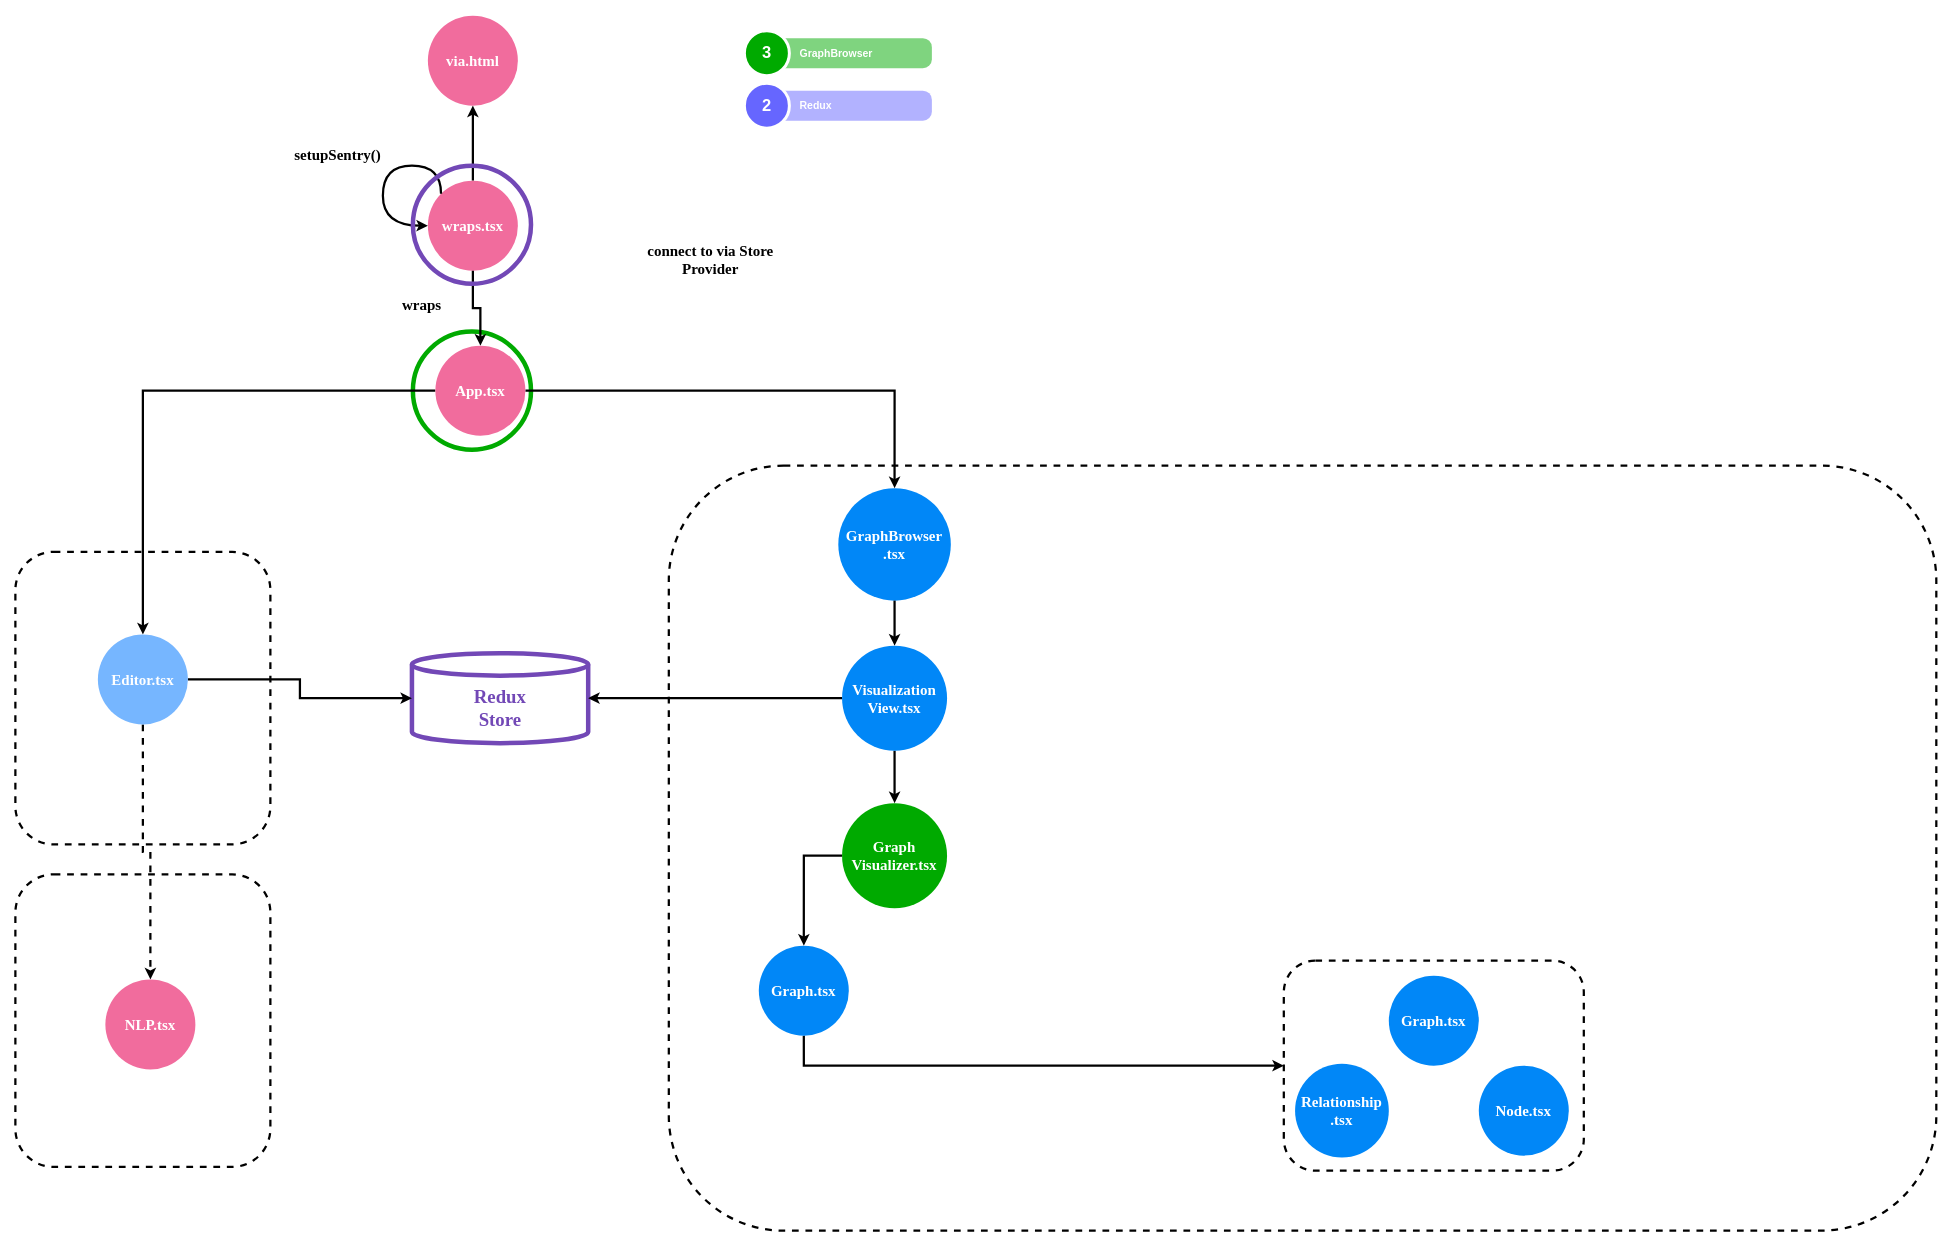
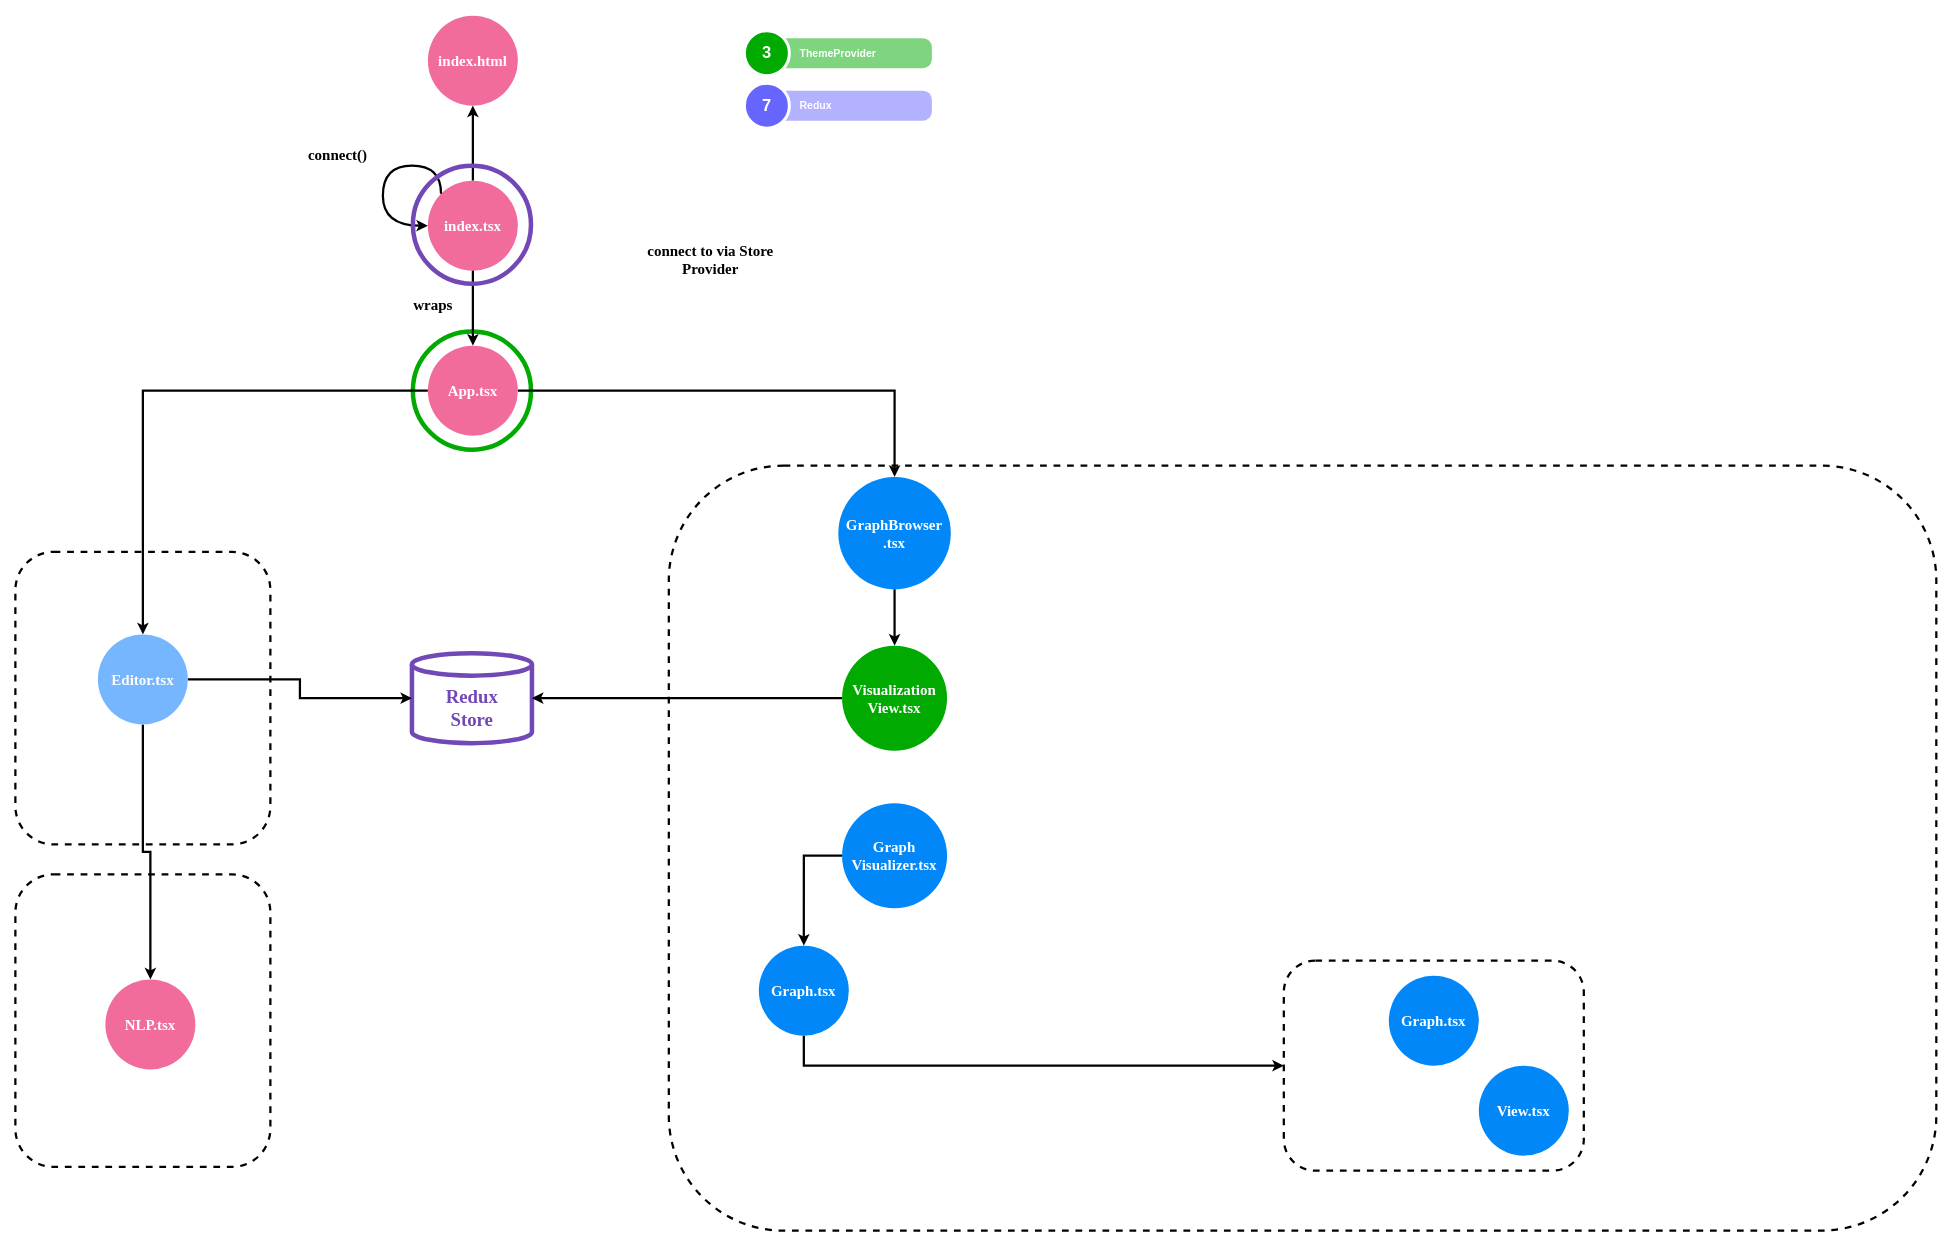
- <mxCell id="33" value="GraphBrowser" style="shape=rect;rounded=1;whiteSpace=wrap;html=1;shadow=0;strokeColor=none;fillColor=#00AA00;arcSize=30;fontSize=14;spacingLeft=42;fontStyle=1;fontColor=#FFFFFF;align=left;opacity=50;" vertex="1" parent="1"><mxGeometry x="1022" y="50" width="220" height="40" as="geometry" /></mxCell>
+ <mxCell id="33" value="ThemeProvider" style="shape=rect;rounded=1;whiteSpace=wrap;html=1;shadow=0;strokeColor=none;fillColor=#00AA00;arcSize=30;fontSize=14;spacingLeft=42;fontStyle=1;fontColor=#FFFFFF;align=left;opacity=50;" vertex="1" parent="1"><mxGeometry x="1022" y="50" width="220" height="40" as="geometry" /></mxCell>
- <mxCell id="6" value="&lt;font color=&quot;#ffffff&quot; style=&quot;font-size: 20px;&quot; face=&quot;Ubuntu&quot;&gt;&lt;b&gt;via.html&lt;/b&gt;&lt;/font&gt;" style="ellipse;whiteSpace=wrap;html=1;aspect=fixed;strokeColor=none;fillColor=#F16C9D;strokeWidth=3;" parent="1" vertex="1"><mxGeometry x="570" y="20" width="120" height="120" as="geometry" /></mxCell>
+ <mxCell id="6" value="&lt;font color=&quot;#ffffff&quot; style=&quot;font-size: 20px;&quot; face=&quot;Ubuntu&quot;&gt;&lt;b&gt;index.html&lt;/b&gt;&lt;/font&gt;" style="ellipse;whiteSpace=wrap;html=1;aspect=fixed;strokeColor=none;fillColor=#F16C9D;strokeWidth=3;" parent="1" vertex="1"><mxGeometry x="570" y="20" width="120" height="120" as="geometry" /></mxCell>
- <mxCell id="36" value="2" style="shape=ellipse;perimeter=ellipsePerimeter;fontSize=22;fontStyle=1;shadow=0;strokeColor=#ffffff;fillColor=#6666FF;strokeWidth=4;fontColor=#ffffff;align=center;whiteSpace=wrap;html=1;" vertex="1" parent="1"><mxGeometry x="992" y="110" width="60" height="60" as="geometry" /></mxCell>
+ <mxCell id="36" value="7" style="shape=ellipse;perimeter=ellipsePerimeter;fontSize=22;fontStyle=1;shadow=0;strokeColor=#ffffff;fillColor=#6666FF;strokeWidth=4;fontColor=#ffffff;align=center;whiteSpace=wrap;html=1;" vertex="1" parent="1"><mxGeometry x="992" y="110" width="60" height="60" as="geometry" /></mxCell>
- <mxCell id="8" value="&lt;font style=&quot;font-size: 20px;&quot; face=&quot;Ubuntu&quot;&gt;&lt;b&gt;setupSentry()&lt;/b&gt;&lt;/font&gt;" style="text;html=1;strokeColor=none;fillColor=none;align=center;verticalAlign=middle;whiteSpace=wrap;rounded=0;" parent="1" vertex="1"><mxGeometry x="370" y="190" width="160" height="30" as="geometry" /></mxCell>
+ <mxCell id="8" value="&lt;font style=&quot;font-size: 20px;&quot; face=&quot;Ubuntu&quot;&gt;&lt;b&gt;connect()&lt;/b&gt;&lt;/font&gt;" style="text;html=1;strokeColor=none;fillColor=none;align=center;verticalAlign=middle;whiteSpace=wrap;rounded=0;" parent="1" vertex="1"><mxGeometry x="370" y="190" width="160" height="30" as="geometry" /></mxCell>
- <mxCell id="7" value="&lt;font color=&quot;#ffffff&quot; style=&quot;font-size: 20px;&quot; face=&quot;Ubuntu&quot;&gt;&lt;b&gt;wraps.tsx&lt;/b&gt;&lt;/font&gt;" style="ellipse;whiteSpace=wrap;html=1;aspect=fixed;strokeColor=none;fillColor=#f16c9d;" parent="1" vertex="1"><mxGeometry x="570" y="240" width="120" height="120" as="geometry" /></mxCell>
+ <mxCell id="7" value="&lt;font color=&quot;#ffffff&quot; style=&quot;font-size: 20px;&quot; face=&quot;Ubuntu&quot;&gt;&lt;b&gt;index.tsx&lt;/b&gt;&lt;/font&gt;" style="ellipse;whiteSpace=wrap;html=1;aspect=fixed;strokeColor=none;fillColor=#f16c9d;" parent="1" vertex="1"><mxGeometry x="570" y="240" width="120" height="120" as="geometry" /></mxCell>
- <mxCell id="13" value="&lt;font face=&quot;Ubuntu&quot;&gt;&lt;span style=&quot;font-size: 20px;&quot;&gt;&lt;b&gt;wraps&lt;/b&gt;&lt;/span&gt;&lt;/font&gt;" style="text;html=1;strokeColor=none;fillColor=none;align=center;verticalAlign=middle;whiteSpace=wrap;rounded=0;" parent="1" vertex="1"><mxGeometry x="472" y="390" width="180" height="30" as="geometry" /></mxCell>
+ <mxCell id="13" value="&lt;font face=&quot;Ubuntu&quot;&gt;&lt;span style=&quot;font-size: 20px;&quot;&gt;&lt;b&gt;wraps&lt;/b&gt;&lt;/span&gt;&lt;/font&gt;" style="text;html=1;strokeColor=none;fillColor=none;align=center;verticalAlign=middle;whiteSpace=wrap;rounded=0;" parent="1" vertex="1"><mxGeometry x="487" y="390" width="180" height="30" as="geometry" /></mxCell>
- <mxCell id="12" value="&lt;font color=&quot;#ffffff&quot; style=&quot;font-size: 20px;&quot; face=&quot;Ubuntu&quot;&gt;&lt;b&gt;App.tsx&lt;/b&gt;&lt;/font&gt;" style="ellipse;whiteSpace=wrap;html=1;aspect=fixed;strokeColor=none;fillColor=#f16c9d;" parent="1" vertex="1"><mxGeometry x="580" y="460" width="120" height="120" as="geometry" /></mxCell>
+ <mxCell id="12" value="&lt;font color=&quot;#ffffff&quot; style=&quot;font-size: 20px;&quot; face=&quot;Ubuntu&quot;&gt;&lt;b&gt;App.tsx&lt;/b&gt;&lt;/font&gt;" style="ellipse;whiteSpace=wrap;html=1;aspect=fixed;strokeColor=none;fillColor=#f16c9d;" parent="1" vertex="1"><mxGeometry x="570" y="460" width="120" height="120" as="geometry" /></mxCell>
- <mxCell id="19" value="&lt;font color=&quot;#ffffff&quot; style=&quot;font-size: 20px;&quot; face=&quot;Ubuntu&quot;&gt;&lt;b&gt;GraphBrowser&lt;br&gt;&lt;/b&gt;&lt;b style=&quot;&quot;&gt;.tsx&lt;/b&gt;&lt;/font&gt;" style="ellipse;whiteSpace=wrap;html=1;aspect=fixed;strokeColor=none;fillColor=#0187F7;" parent="1" vertex="1"><mxGeometry x="1117.25" y="650" width="150" height="150" as="geometry" /></mxCell>
+ <mxCell id="19" value="&lt;font color=&quot;#ffffff&quot; style=&quot;font-size: 20px;&quot; face=&quot;Ubuntu&quot;&gt;&lt;b&gt;GraphBrowser&lt;br&gt;&lt;/b&gt;&lt;b style=&quot;&quot;&gt;.tsx&lt;/b&gt;&lt;/font&gt;" style="ellipse;whiteSpace=wrap;html=1;aspect=fixed;strokeColor=none;fillColor=#0187F7;" parent="1" vertex="1"><mxGeometry x="1117.25" y="635" width="150" height="150" as="geometry" /></mxCell>
- <mxCell id="14" value="&lt;font size=&quot;1&quot; color=&quot;#7248b6&quot; style=&quot;&quot; face=&quot;Ubuntu&quot;&gt;&lt;b style=&quot;font-size: 25px;&quot;&gt;Redux&lt;br&gt;Store&lt;/b&gt;&lt;/font&gt;" style="shape=cylinder3;whiteSpace=wrap;html=1;boundedLbl=1;backgroundOutline=1;size=15;fillColor=none;strokeColor=#7248B6;strokeWidth=6;" parent="1" vertex="1"><mxGeometry x="548.75" y="870" width="235" height="120" as="geometry" /></mxCell>
+ <mxCell id="14" value="&lt;font size=&quot;1&quot; color=&quot;#7248b6&quot; style=&quot;&quot; face=&quot;Ubuntu&quot;&gt;&lt;b style=&quot;font-size: 25px;&quot;&gt;Redux&lt;br&gt;Store&lt;/b&gt;&lt;/font&gt;" style="shape=cylinder3;whiteSpace=wrap;html=1;boundedLbl=1;backgroundOutline=1;size=15;fillColor=none;strokeColor=#7248B6;strokeWidth=6;" parent="1" vertex="1"><mxGeometry x="548.75" y="870" width="160" height="120" as="geometry" /></mxCell>
- <mxCell id="23" value="&lt;font color=&quot;#ffffff&quot; style=&quot;font-size: 20px;&quot; face=&quot;Ubuntu&quot;&gt;&lt;b&gt;Visualization&lt;br&gt;View.tsx&lt;/b&gt;&lt;/font&gt;" style="ellipse;whiteSpace=wrap;html=1;aspect=fixed;strokeColor=none;fillColor=#0187F7;" parent="1" vertex="1"><mxGeometry x="1122.25" y="860" width="140" height="140" as="geometry" /></mxCell>
+ <mxCell id="23" value="&lt;font color=&quot;#ffffff&quot; style=&quot;font-size: 20px;&quot; face=&quot;Ubuntu&quot;&gt;&lt;b&gt;Visualization&lt;br&gt;View.tsx&lt;/b&gt;&lt;/font&gt;" style="ellipse;whiteSpace=wrap;html=1;aspect=fixed;strokeColor=none;fillColor=#00aa00;" parent="1" vertex="1"><mxGeometry x="1122.25" y="860" width="140" height="140" as="geometry" /></mxCell>
- <mxCell id="21" style="edgeStyle=orthogonalEdgeStyle;rounded=0;orthogonalLoop=1;jettySize=auto;html=1;exitX=0.5;exitY=1;exitDx=0;exitDy=0;entryX=0.5;entryY=0;entryDx=0;entryDy=0;strokeWidth=3;" parent="1" source="23" target="25" edge="1"><mxGeometry relative="1" as="geometry" /></mxCell>
- <mxCell id="17" style="edgeStyle=orthogonalEdgeStyle;rounded=0;orthogonalLoop=1;jettySize=auto;html=1;exitX=0.5;exitY=1;exitDx=0;exitDy=0;entryX=0.5;entryY=0;entryDx=0;entryDy=0;strokeWidth=3;dashed=1;" edge="1" parent="1" source="18" target="39"><mxGeometry relative="1" as="geometry" /></mxCell>
+ <mxCell id="17" style="edgeStyle=orthogonalEdgeStyle;rounded=0;orthogonalLoop=1;jettySize=auto;html=1;exitX=0.5;exitY=1;exitDx=0;exitDy=0;entryX=0.5;entryY=0;entryDx=0;entryDy=0;strokeWidth=3;" edge="1" parent="1" source="18" target="39"><mxGeometry relative="1" as="geometry" /></mxCell>
- <mxCell id="25" value="&lt;font color=&quot;#ffffff&quot; style=&quot;font-size: 20px;&quot; face=&quot;Ubuntu&quot;&gt;&lt;b&gt;Graph&lt;br&gt;Visualizer.tsx&lt;/b&gt;&lt;/font&gt;" style="ellipse;whiteSpace=wrap;html=1;aspect=fixed;strokeColor=none;fillColor=#00aa00;" parent="1" vertex="1"><mxGeometry x="1122.25" y="1070" width="140" height="140" as="geometry" /></mxCell>
+ <mxCell id="25" value="&lt;font color=&quot;#ffffff&quot; style=&quot;font-size: 20px;&quot; face=&quot;Ubuntu&quot;&gt;&lt;b&gt;Graph&lt;br&gt;Visualizer.tsx&lt;/b&gt;&lt;/font&gt;" style="ellipse;whiteSpace=wrap;html=1;aspect=fixed;strokeColor=none;fillColor=#0187F7;" parent="1" vertex="1"><mxGeometry x="1122.25" y="1070" width="140" height="140" as="geometry" /></mxCell>
- <mxCell id="28" value="&lt;font color=&quot;#ffffff&quot; style=&quot;font-size: 20px;&quot; face=&quot;Ubuntu&quot;&gt;&lt;b&gt;Relationship&lt;br&gt;.tsx&lt;/b&gt;&lt;/font&gt;" style="ellipse;whiteSpace=wrap;html=1;aspect=fixed;strokeColor=none;fillColor=#0187F7;" parent="1" vertex="1"><mxGeometry x="1726.25" y="1417.5" width="125" height="125" as="geometry" /></mxCell>
- <mxCell id="30" value="&lt;font color=&quot;#ffffff&quot; style=&quot;font-size: 20px;&quot; face=&quot;Ubuntu&quot;&gt;&lt;b&gt;Node.tsx&lt;/b&gt;&lt;/font&gt;" style="ellipse;whiteSpace=wrap;html=1;aspect=fixed;strokeColor=none;fillColor=#0187F7;" parent="1" vertex="1"><mxGeometry x="1971.25" y="1420" width="120" height="120" as="geometry" /></mxCell>
+ <mxCell id="30" value="&lt;font color=&quot;#ffffff&quot; style=&quot;font-size: 20px;&quot; face=&quot;Ubuntu&quot;&gt;&lt;b&gt;View.tsx&lt;/b&gt;&lt;/font&gt;" style="ellipse;whiteSpace=wrap;html=1;aspect=fixed;strokeColor=none;fillColor=#0187F7;" parent="1" vertex="1"><mxGeometry x="1971.25" y="1420" width="120" height="120" as="geometry" /></mxCell>
